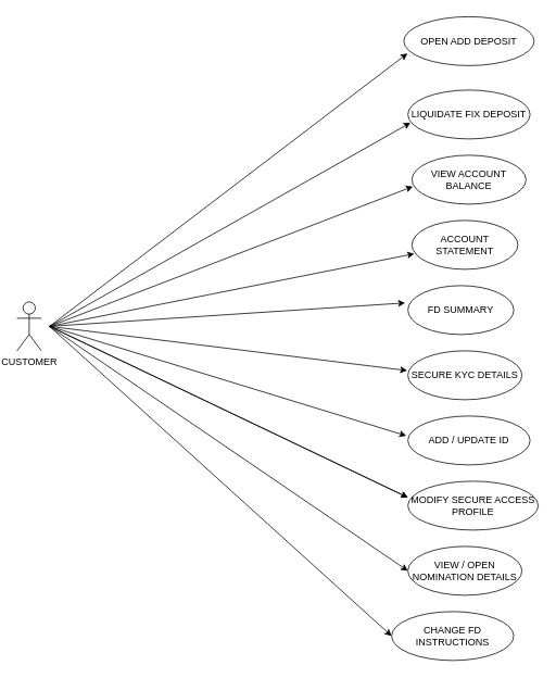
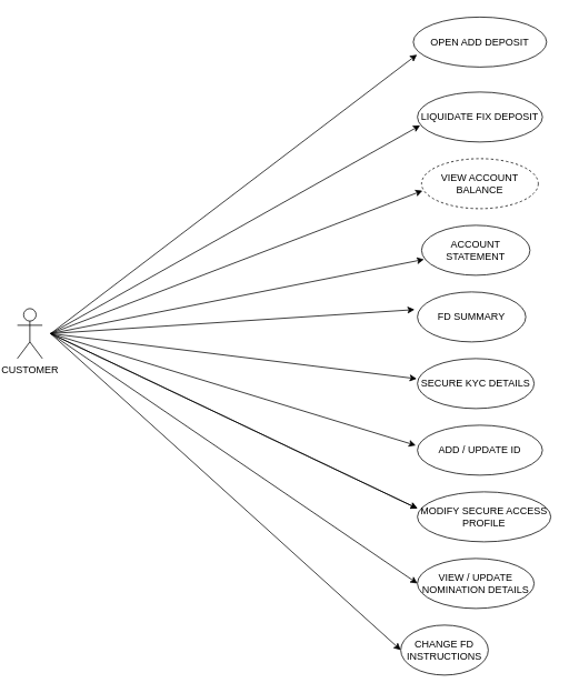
- <mxCell id="3" value="VIEW ACCOUNT BALANCE" style="ellipse;whiteSpace=wrap;html=1;" parent="1" vertex="1"><mxGeometry x="505" y="190" width="140" height="60" as="geometry" /></mxCell>
+ <mxCell id="3" value="VIEW ACCOUNT BALANCE" style="ellipse;whiteSpace=wrap;html=1;dashed=1;" parent="1" vertex="1"><mxGeometry x="505" y="190" width="140" height="60" as="geometry" /></mxCell>
- <mxCell id="11" value="VIEW / OPEN NOMINATION DETAILS" style="ellipse;whiteSpace=wrap;html=1;" parent="1" vertex="1"><mxGeometry x="500" y="670" width="140" height="60" as="geometry" /></mxCell>
+ <mxCell id="11" value="VIEW / UPDATE NOMINATION DETAILS" style="ellipse;whiteSpace=wrap;html=1;" parent="1" vertex="1"><mxGeometry x="500" y="670" width="140" height="60" as="geometry" /></mxCell>
- <mxCell id="16" value="CHANGE FD INSTRUCTIONS" style="ellipse;whiteSpace=wrap;html=1;" parent="1" vertex="1"><mxGeometry x="480" y="750" width="150" height="60" as="geometry" /></mxCell>
+ <mxCell id="16" value="CHANGE FD INSTRUCTIONS" style="ellipse;whiteSpace=wrap;html=1;" parent="1" vertex="1"><mxGeometry x="480" y="750" width="105" height="60" as="geometry" /></mxCell>
